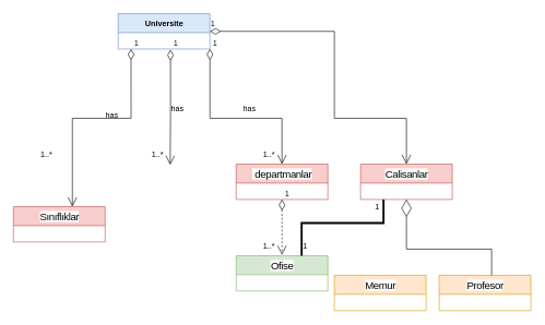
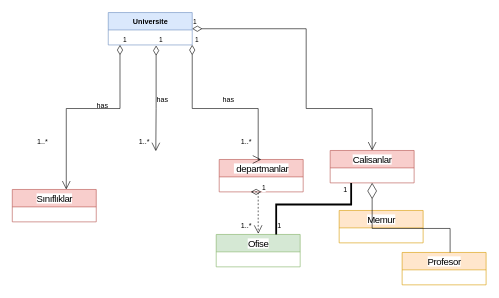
- <mxCell id="6" value="&lt;span style=&quot;font-family: Nunito, sans-serif; font-size: 16px; font-weight: 400; letter-spacing: -0.64px; text-align: left; background-color: rgb(255, 255, 255);&quot;&gt;&amp;nbsp;departmanlar&lt;/span&gt;" style="swimlane;fontStyle=1;align=center;verticalAlign=middle;childLayout=stackLayout;horizontal=1;startSize=29;horizontalStack=0;resizeParent=1;resizeParentMax=0;resizeLast=0;collapsible=0;marginBottom=0;html=1;fillColor=#f8cecc;strokeColor=#b85450;" vertex="1" parent="1"><mxGeometry x="360" y="250" width="140" height="54" as="geometry" /></mxCell>
+ <mxCell id="6" value="&lt;span style=&quot;font-family: Nunito, sans-serif; font-size: 16px; font-weight: 400; letter-spacing: -0.64px; text-align: left; background-color: rgb(255, 255, 255);&quot;&gt;&amp;nbsp;departmanlar&lt;/span&gt;" style="swimlane;fontStyle=1;align=center;verticalAlign=middle;childLayout=stackLayout;horizontal=1;startSize=29;horizontalStack=0;resizeParent=1;resizeParentMax=0;resizeLast=0;collapsible=0;marginBottom=0;html=1;fillColor=#f8cecc;strokeColor=#b85450;" vertex="1" parent="1"><mxGeometry x="365" y="265" width="140" height="54" as="geometry" /></mxCell>
- <mxCell id="19" value="&lt;span style=&quot;font-family: Nunito, sans-serif; font-size: 16px; font-weight: 400; letter-spacing: -0.64px; text-align: left; background-color: rgb(255, 255, 255);&quot;&gt;Memur&lt;/span&gt;" style="swimlane;fontStyle=1;align=center;verticalAlign=middle;childLayout=stackLayout;horizontal=1;startSize=29;horizontalStack=0;resizeParent=1;resizeParentMax=0;resizeLast=0;collapsible=0;marginBottom=0;html=1;fillColor=#ffe6cc;strokeColor=#d79b00;" vertex="1" parent="1"><mxGeometry x="510" y="420" width="140" height="54" as="geometry" /></mxCell>
+ <mxCell id="19" value="&lt;span style=&quot;font-family: Nunito, sans-serif; font-size: 16px; font-weight: 400; letter-spacing: -0.64px; text-align: left; background-color: rgb(255, 255, 255);&quot;&gt;Memur&lt;/span&gt;" style="swimlane;fontStyle=1;align=center;verticalAlign=middle;childLayout=stackLayout;horizontal=1;startSize=29;horizontalStack=0;resizeParent=1;resizeParentMax=0;resizeLast=0;collapsible=0;marginBottom=0;html=1;fillColor=#ffe6cc;strokeColor=#d79b00;" vertex="1" parent="1"><mxGeometry x="565" y="350" width="140" height="54" as="geometry" /></mxCell>
